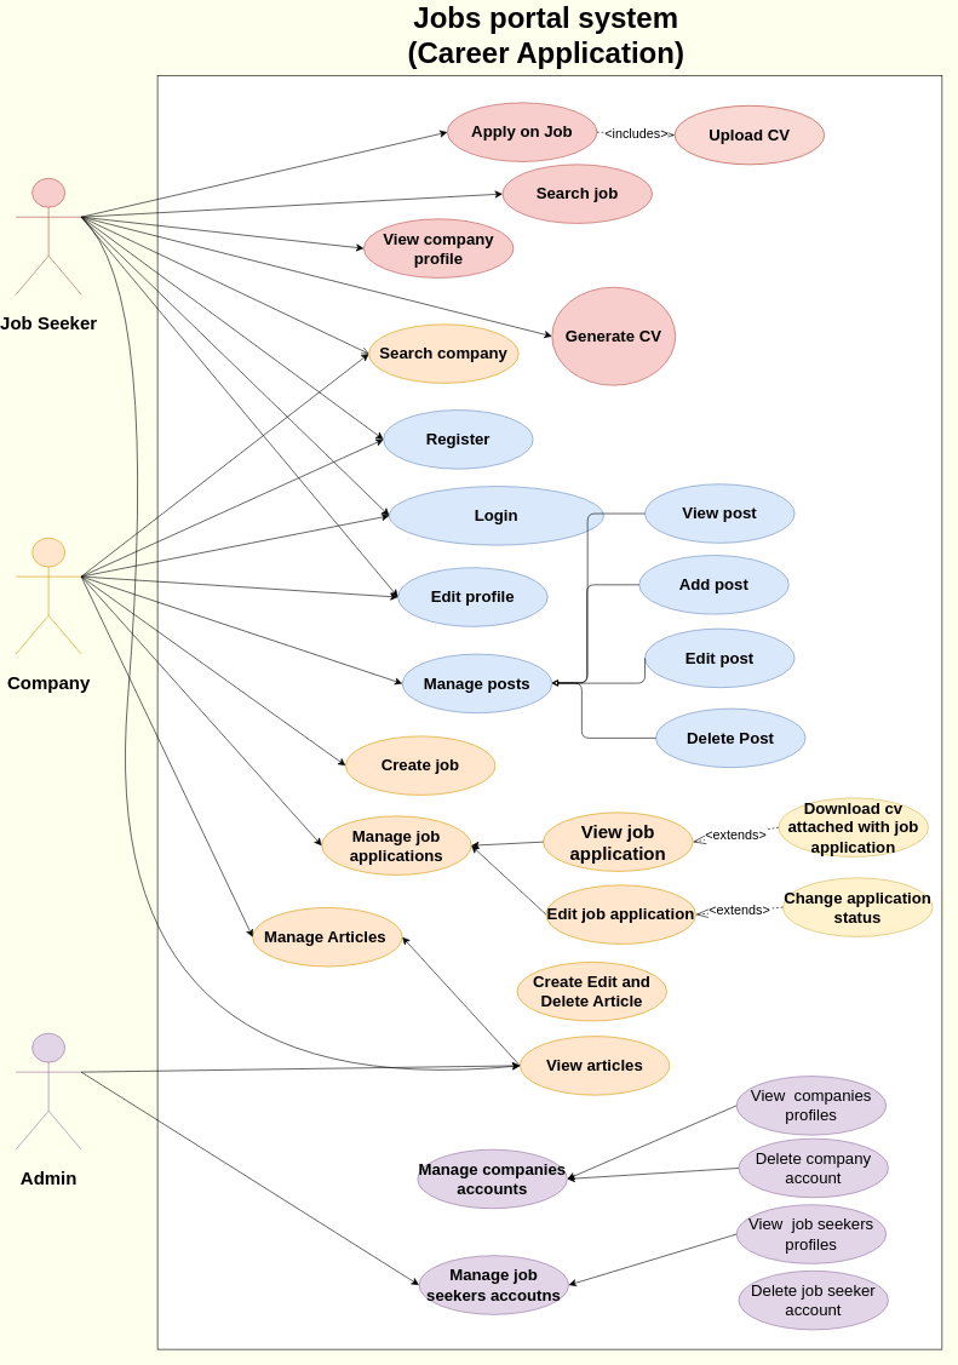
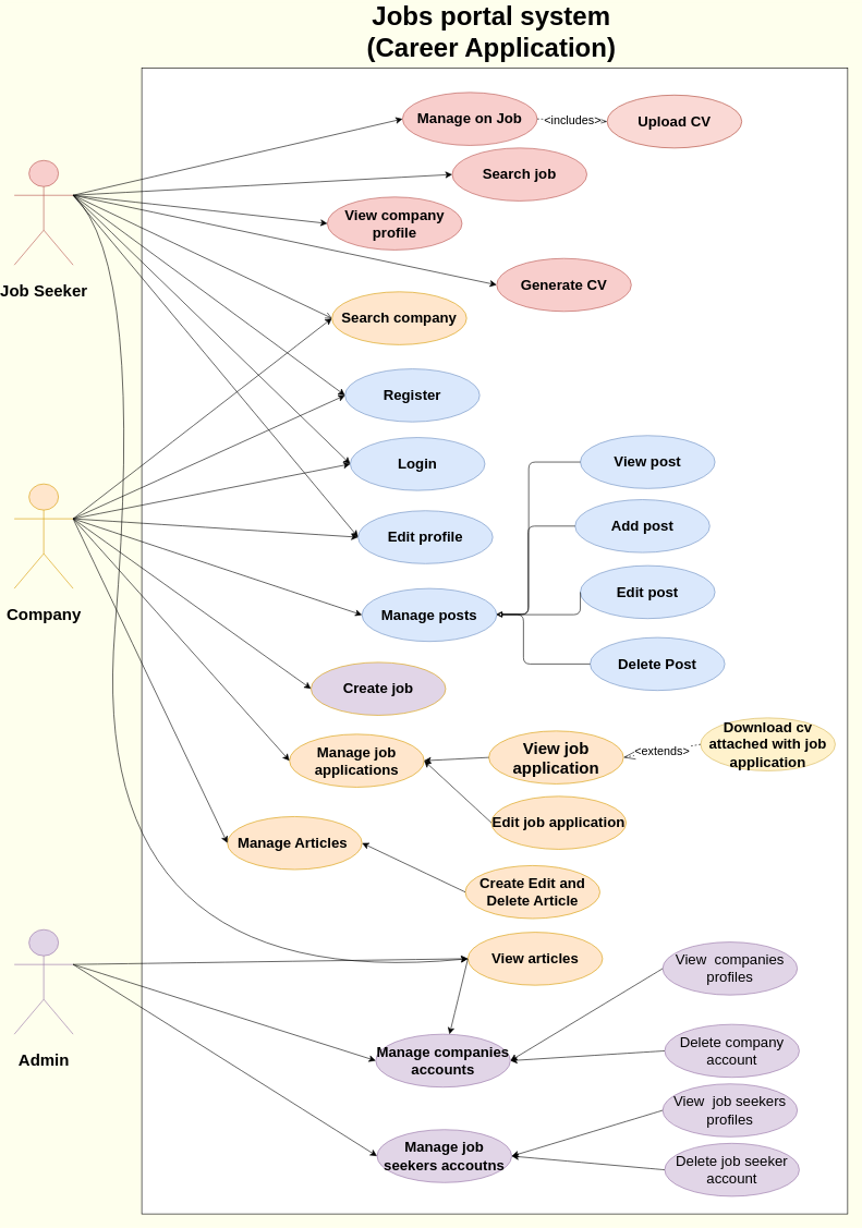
- <mxCell id="21" value="&lt;h1 style=&quot;font-size: 22px;&quot;&gt;&lt;font style=&quot;font-size: 22px;&quot;&gt;Apply on Job&lt;/font&gt;&lt;/h1&gt;" style="ellipse;whiteSpace=wrap;html=1;fillColor=#f8cecc;strokeColor=#b85450;fontSize=22;" vertex="1" parent="1"><mxGeometry x="614" y="137" width="206" height="81" as="geometry" /></mxCell>
+ <mxCell id="21" value="&lt;h1 style=&quot;font-size: 22px;&quot;&gt;&lt;font style=&quot;font-size: 22px;&quot;&gt;Manage on Job&lt;/font&gt;&lt;/h1&gt;" style="ellipse;whiteSpace=wrap;html=1;fillColor=#f8cecc;strokeColor=#b85450;fontSize=22;" vertex="1" parent="1"><mxGeometry x="614" y="137" width="206" height="81" as="geometry" /></mxCell>
- <mxCell id="27" value="&lt;h1 style=&quot;font-size: 22px;&quot;&gt;Generate CV&lt;/h1&gt;" style="ellipse;whiteSpace=wrap;html=1;fillColor=#f8cecc;strokeColor=#b85450;fontSize=22;" vertex="1" parent="1"><mxGeometry x="758" y="391" width="170" height="135" as="geometry" /></mxCell>
+ <mxCell id="27" value="&lt;h1 style=&quot;font-size: 22px;&quot;&gt;Generate CV&lt;/h1&gt;" style="ellipse;whiteSpace=wrap;html=1;fillColor=#f8cecc;strokeColor=#b85450;fontSize=22;" vertex="1" parent="1"><mxGeometry x="758" y="391" width="206" height="81" as="geometry" /></mxCell>
- <mxCell id="32" value="&lt;h1 style=&quot;font-size: 22px;&quot;&gt;Login&lt;/h1&gt;" style="ellipse;whiteSpace=wrap;html=1;fillColor=#dae8fc;strokeColor=#6c8ebf;fontSize=22;" vertex="1" parent="1"><mxGeometry x="534" y="665" width="295" height="81" as="geometry" /></mxCell>
+ <mxCell id="32" value="&lt;h1 style=&quot;font-size: 22px;&quot;&gt;Login&lt;/h1&gt;" style="ellipse;whiteSpace=wrap;html=1;fillColor=#dae8fc;strokeColor=#6c8ebf;fontSize=22;" vertex="1" parent="1"><mxGeometry x="534" y="665" width="206" height="81" as="geometry" /></mxCell>
- <mxCell id="48" value="&lt;h1 style=&quot;font-size: 22px;&quot;&gt;&lt;font style=&quot;font-size: 22px;&quot;&gt;Create job&lt;/font&gt;&lt;/h1&gt;" style="ellipse;whiteSpace=wrap;html=1;fillColor=#ffe6cc;strokeColor=#d79b00;fontSize=22;" vertex="1" parent="1"><mxGeometry x="474" y="1009" width="206" height="81" as="geometry" /></mxCell>
+ <mxCell id="48" value="&lt;h1 style=&quot;font-size: 22px;&quot;&gt;&lt;font style=&quot;font-size: 22px;&quot;&gt;Create job&lt;/font&gt;&lt;/h1&gt;" style="ellipse;whiteSpace=wrap;html=1;fillColor=#e1d5e7;strokeColor=#d79b00;fontSize=22;" vertex="1" parent="1"><mxGeometry x="474" y="1009" width="206" height="81" as="geometry" /></mxCell>
- <mxCell id="59" value="&lt;h1 style=&quot;font-size: 22px;&quot;&gt;Change application status&lt;/h1&gt;" style="ellipse;whiteSpace=wrap;html=1;fillColor=#fff2cc;strokeColor=#d6b656;fontSize=22;" vertex="1" parent="1"><mxGeometry x="1076" y="1204" width="206" height="81" as="geometry" /></mxCell>
- <mxCell id="60" value="&amp;lt;extends&amp;gt;" style="endArrow=openThin;endSize=16;endFill=0;html=1;strokeColor=#000000;dashed=1;entryX=1;entryY=0.5;entryDx=0;entryDy=0;exitX=0;exitY=0.5;exitDx=0;exitDy=0;fontSize=18;" edge="1" parent="1" source="59" target="58"><mxGeometry width="160" relative="1" as="geometry"><mxPoint x="1080" y="1144.5" as="sourcePoint" /><mxPoint x="962" y="1164.5" as="targetPoint" /></mxGeometry></mxCell>
+ <mxCell id="69" style="edgeStyle=none;curved=1;rounded=0;orthogonalLoop=1;jettySize=auto;html=1;fontSize=25;startSize=8;endSize=8;exitX=0;exitY=0.5;exitDx=0;exitDy=0;entryX=1;entryY=0.5;entryDx=0;entryDy=0;" edge="1" parent="1" source="67" target="49"><mxGeometry relative="1" as="geometry"><mxPoint x="694" y="1364.5" as="sourcePoint" /><mxPoint x="585" y="1417.5" as="targetPoint" /></mxGeometry></mxCell>
- <mxCell id="68" style="edgeStyle=none;curved=1;rounded=0;orthogonalLoop=1;jettySize=auto;html=1;fontSize=25;startSize=8;endSize=8;exitX=0;exitY=0.5;exitDx=0;exitDy=0;entryX=1;entryY=0.5;entryDx=0;entryDy=0;" edge="1" parent="1" source="66" target="49"><mxGeometry relative="1" as="geometry"><mxPoint x="1022" y="1527.5" as="sourcePoint" /><mxPoint x="789" y="1628.5" as="targetPoint" /></mxGeometry></mxCell>
+ <mxCell id="68" style="edgeStyle=none;curved=1;rounded=0;orthogonalLoop=1;jettySize=auto;html=1;fontSize=25;startSize=8;endSize=8;exitX=0;exitY=0.5;exitDx=0;exitDy=0;" edge="1" parent="1" source="66" target="18"><mxGeometry relative="1" as="geometry"><mxPoint x="1022" y="1527.5" as="sourcePoint" /><mxPoint x="789" y="1628.5" as="targetPoint" /></mxGeometry></mxCell>
- <mxCell id="53" value="View&amp;nbsp; companies profiles" style="ellipse;whiteSpace=wrap;html=1;fillColor=#e1d5e7;strokeColor=#9673a6;fontSize=22;" vertex="1" parent="1"><mxGeometry x="1012" y="1477" width="206" height="81" as="geometry" /></mxCell>
+ <mxCell id="53" value="View&amp;nbsp; companies profiles" style="ellipse;whiteSpace=wrap;html=1;fillColor=#e1d5e7;strokeColor=#9673a6;fontSize=22;" vertex="1" parent="1"><mxGeometry x="1012" y="1437" width="206" height="81" as="geometry" /></mxCell>
+ <mxCell id="20" style="edgeStyle=none;curved=1;rounded=0;orthogonalLoop=1;jettySize=auto;html=1;exitX=1;exitY=0.333;exitDx=0;exitDy=0;exitPerimeter=0;entryX=0;entryY=0.5;entryDx=0;entryDy=0;fontSize=25;startSize=8;endSize=8;" edge="1" parent="1" source="12" target="18"><mxGeometry relative="1" as="geometry"><mxPoint x="-45" y="1494.333" as="sourcePoint" /><mxPoint x="468" y="1570.5" as="targetPoint" /></mxGeometry></mxCell>
+ <mxCell id="65" style="edgeStyle=none;curved=1;rounded=0;orthogonalLoop=1;jettySize=auto;html=1;fontSize=25;startSize=8;endSize=8;exitX=0;exitY=0.5;exitDx=0;exitDy=0;entryX=1;entryY=0.5;entryDx=0;entryDy=0;" edge="1" parent="1" source="17" target="15"><mxGeometry relative="1" as="geometry"><mxPoint x="1022" y="1704.5" as="sourcePoint" /><mxPoint x="916" y="1749.5" as="targetPoint" /></mxGeometry></mxCell>
